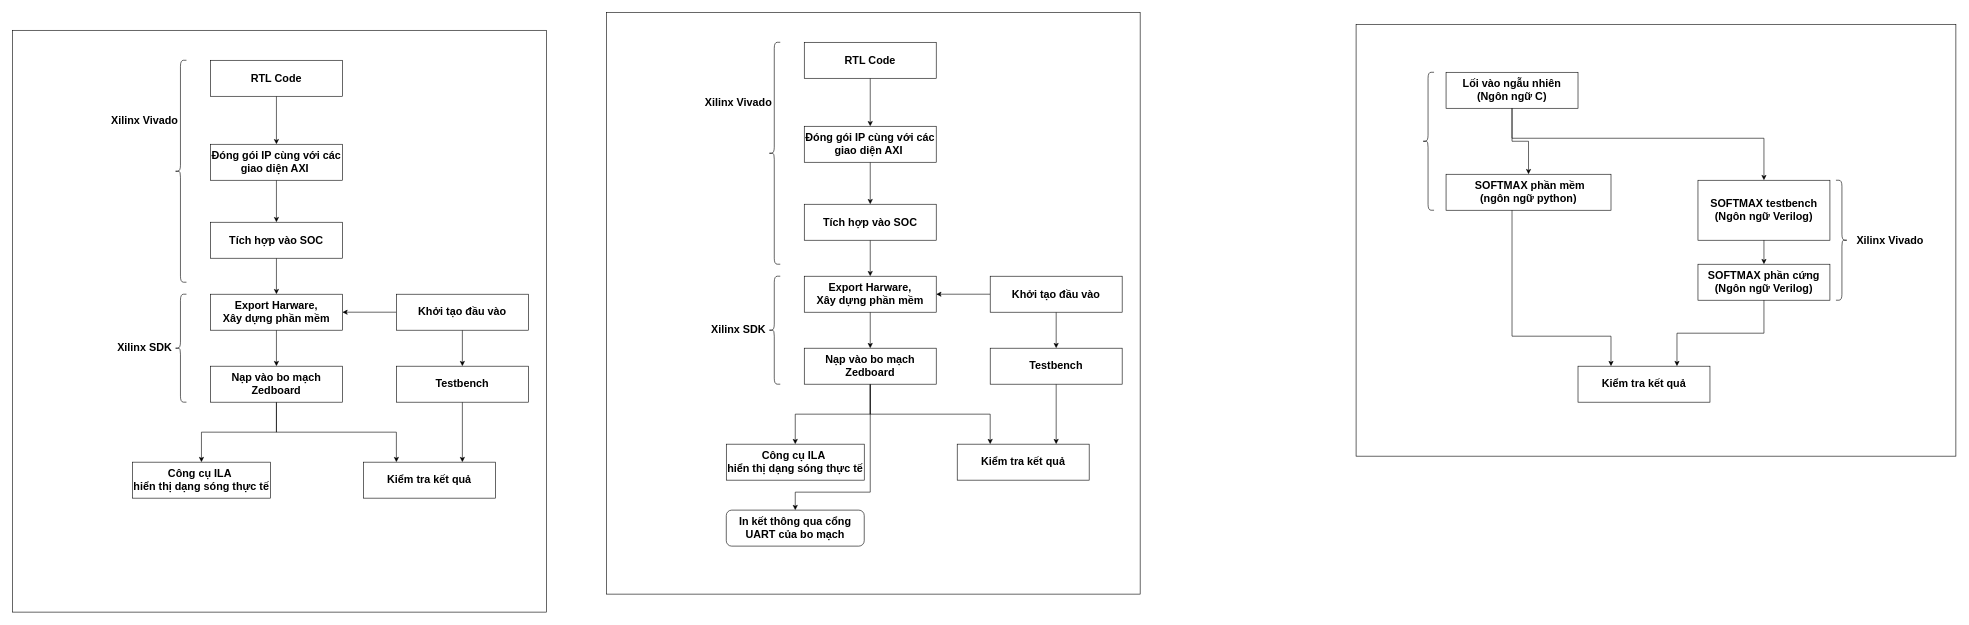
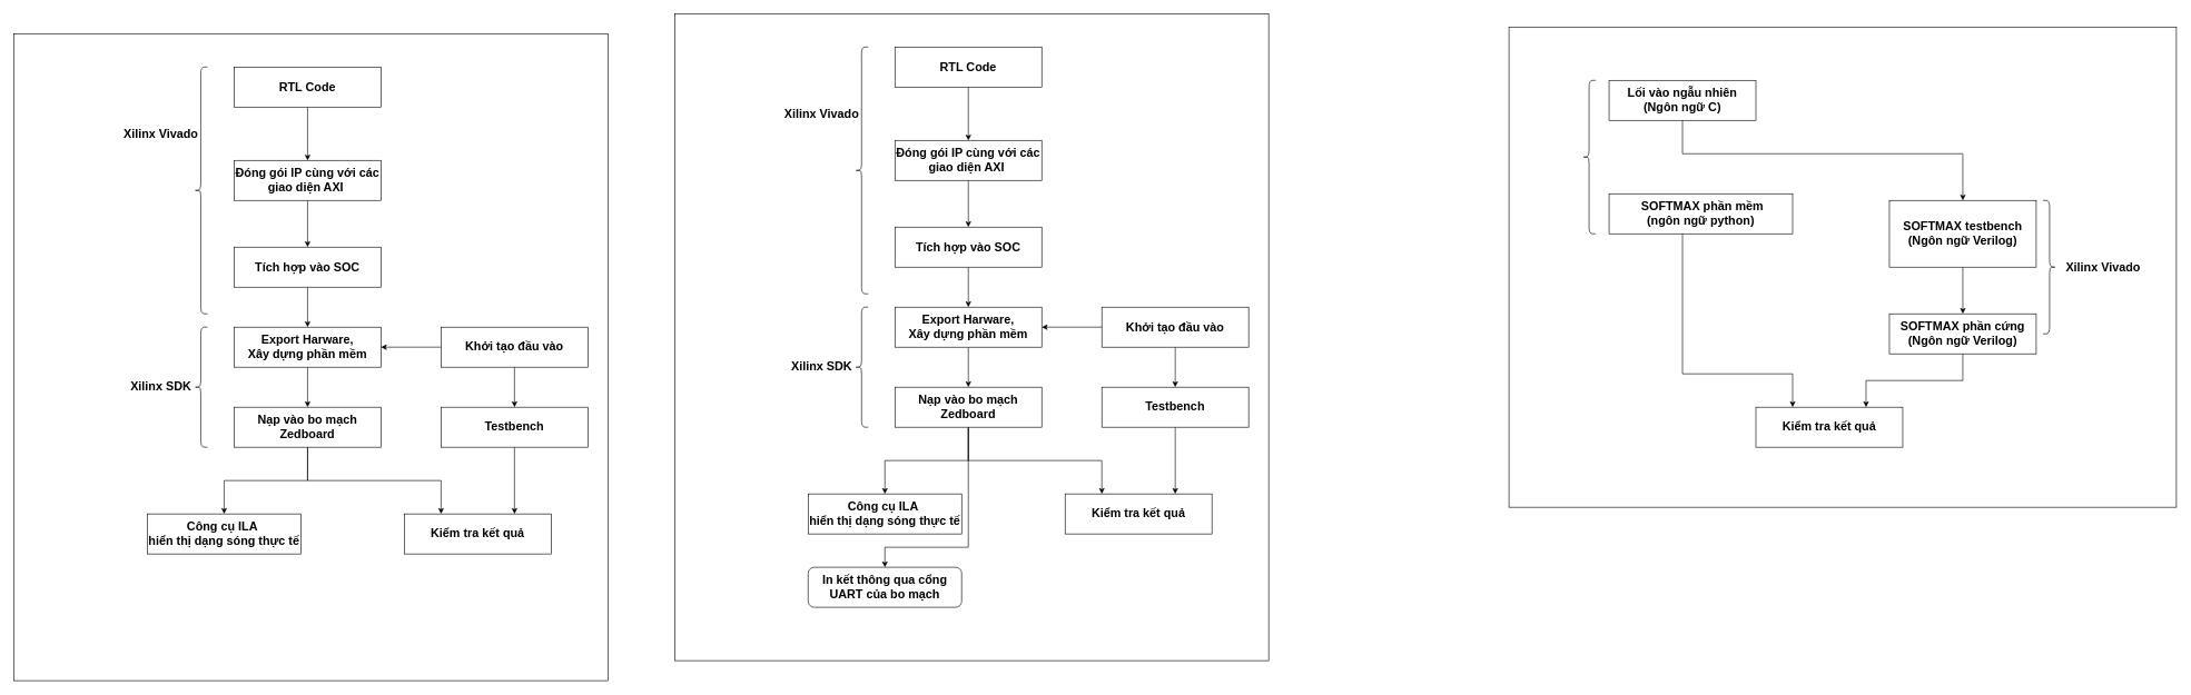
- <mxCell id="31" style="edgeStyle=orthogonalEdgeStyle;rounded=0;orthogonalLoop=1;jettySize=auto;html=1;fontSize=18;strokeWidth=1;" parent="27" source="29" target="30" edge="1"><mxGeometry relative="1" as="geometry" /></mxCell>
- <mxCell id="34" value="&lt;span style=&quot;font-size: 18px;&quot;&gt;&lt;b&gt;SOFTMAX phần cứng&lt;br&gt;(Ngôn ngữ Verilog)&lt;br&gt;&lt;/b&gt;&lt;/span&gt;" style="rounded=0;whiteSpace=wrap;html=1;" parent="27" vertex="1"><mxGeometry x="570" y="400" width="220" height="60" as="geometry" /></mxCell>
+ <mxCell id="34" value="&lt;span style=&quot;font-size: 18px;&quot;&gt;&lt;b&gt;SOFTMAX phần cứng&lt;br&gt;(Ngôn ngữ Verilog)&lt;br&gt;&lt;/b&gt;&lt;/span&gt;" style="rounded=0;whiteSpace=wrap;html=1;" parent="27" vertex="1"><mxGeometry x="570" y="430" width="220" height="60" as="geometry" /></mxCell>
